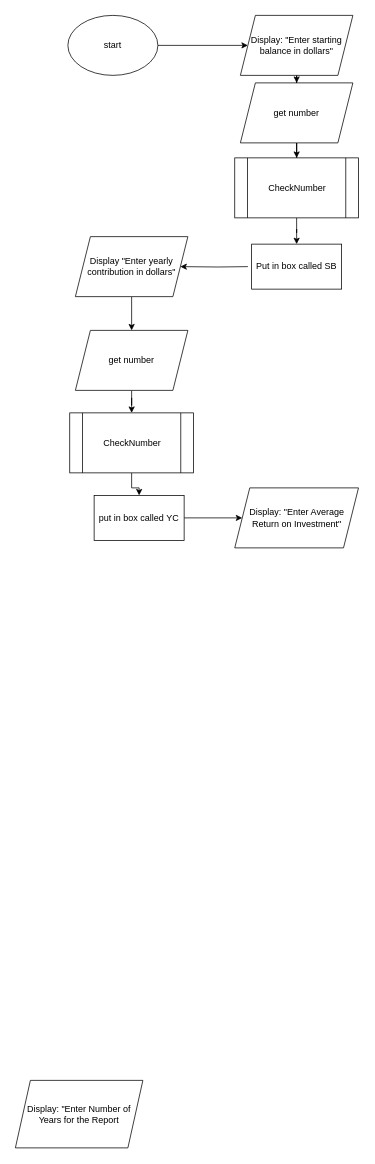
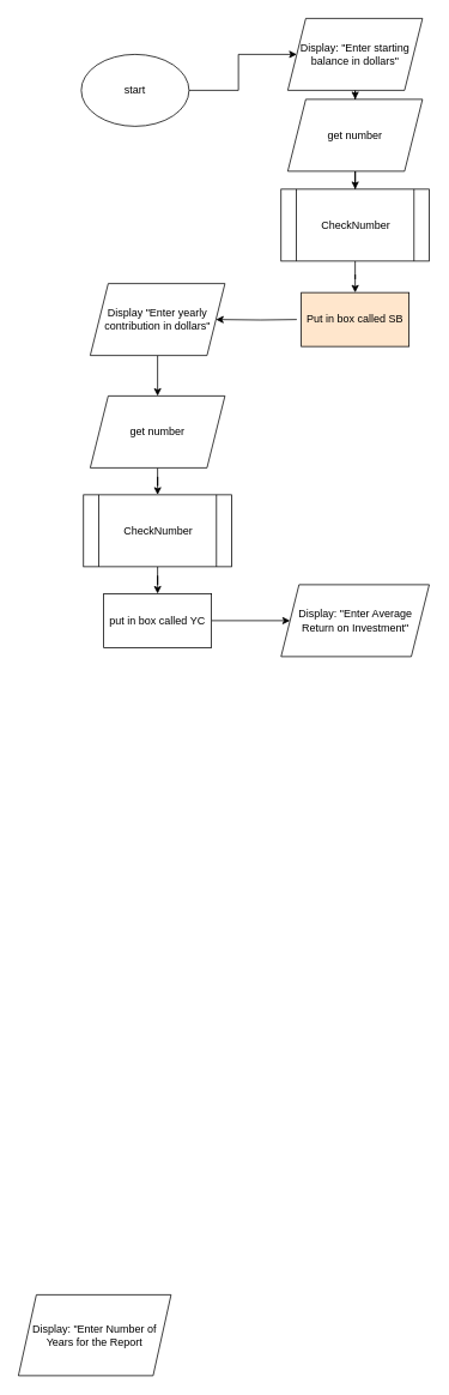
- <mxCell id="3" value="start" style="ellipse;whiteSpace=wrap;html=1;" vertex="1" parent="1"><mxGeometry x="90" y="20" width="120" height="80" as="geometry" /></mxCell>
+ <mxCell id="3" value="start" style="ellipse;whiteSpace=wrap;html=1;" vertex="1" parent="1"><mxGeometry x="90" y="60" width="120" height="80" as="geometry" /></mxCell>
- <mxCell id="19" value="Put in box called SB" style="rounded=0;whiteSpace=wrap;html=1;" vertex="1" parent="1"><mxGeometry x="335" y="325" width="120" height="60" as="geometry" /></mxCell>
+ <mxCell id="19" value="Put in box called SB" style="rounded=0;whiteSpace=wrap;html=1;fillColor=#ffe6cc;" vertex="1" parent="1"><mxGeometry x="335" y="325" width="120" height="60" as="geometry" /></mxCell>
- <mxCell id="21" value="put in box called YC" style="rounded=0;whiteSpace=wrap;html=1;" vertex="1" parent="1"><mxGeometry x="125" y="660" width="120" height="60" as="geometry" /></mxCell>
+ <mxCell id="21" value="put in box called YC" style="rounded=0;whiteSpace=wrap;html=1;" vertex="1" parent="1"><mxGeometry x="115" y="660" width="120" height="60" as="geometry" /></mxCell>
